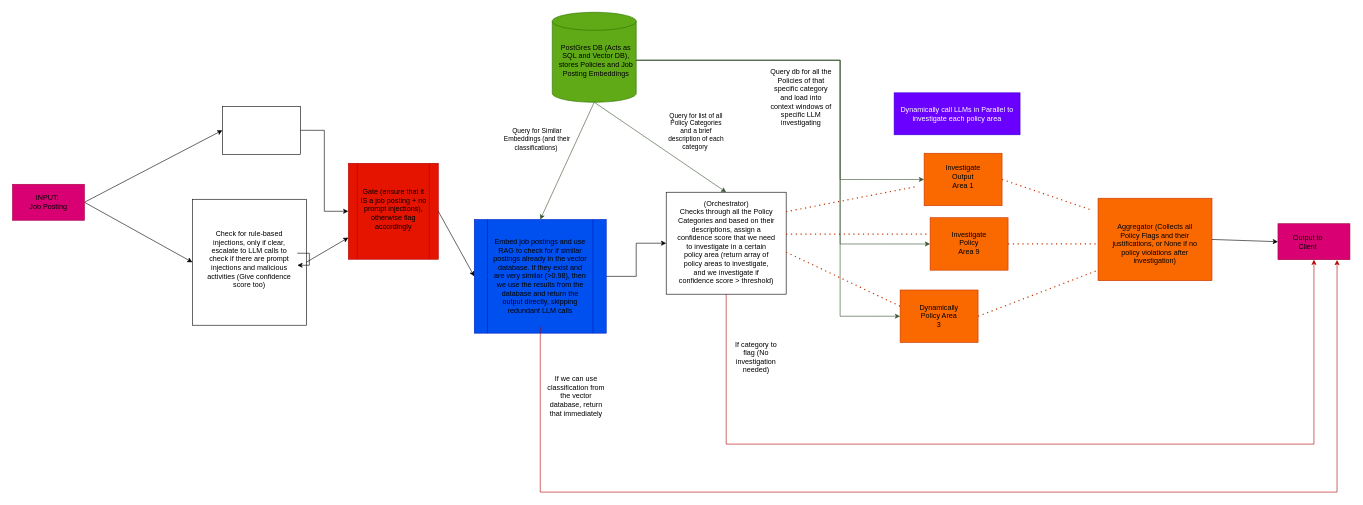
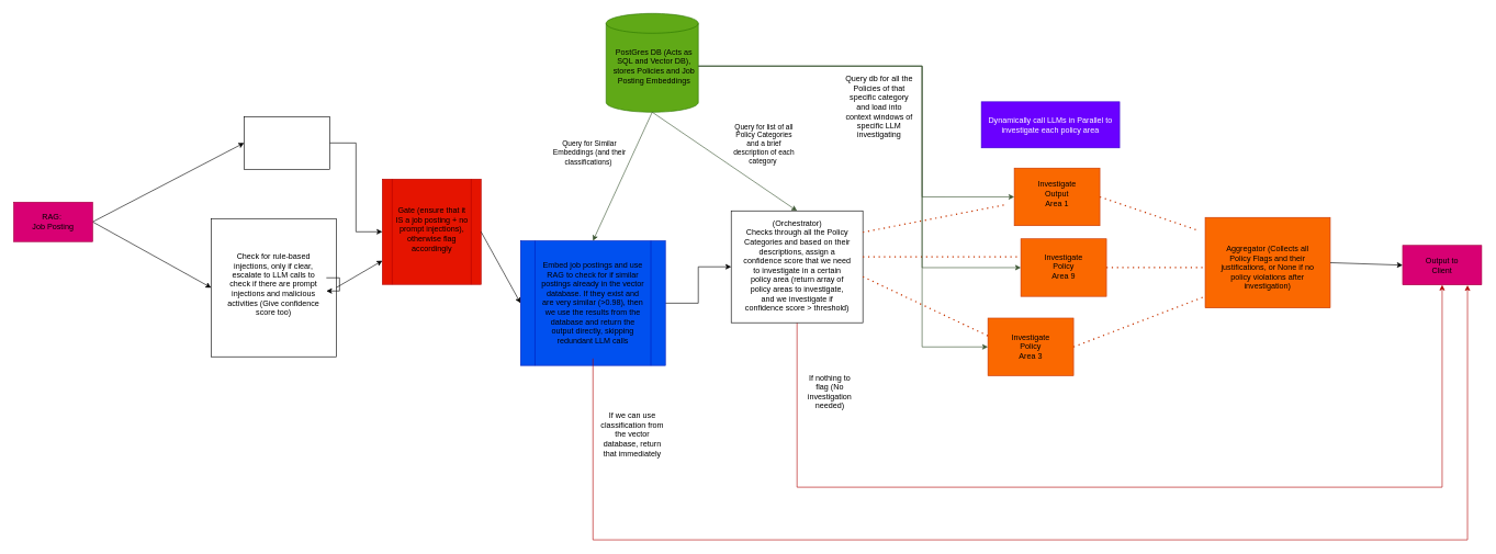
- <mxCell id="48" value="INPUT:&amp;nbsp;&lt;div&gt;Job Posting&lt;/div&gt;" style="text;html=1;align=center;verticalAlign=middle;whiteSpace=wrap;rounded=0;" vertex="1" parent="1"><mxGeometry x="35" y="316.75" width="90" height="40" as="geometry" /></mxCell>
+ <mxCell id="48" value="RAG:&amp;nbsp;&lt;div&gt;Job Posting&lt;/div&gt;" style="text;html=1;align=center;verticalAlign=middle;whiteSpace=wrap;rounded=0;" vertex="1" parent="1"><mxGeometry x="35" y="316.75" width="90" height="40" as="geometry" /></mxCell>
- <mxCell id="37" value="Output to Client" style="text;html=1;align=center;verticalAlign=middle;whiteSpace=wrap;rounded=0;" vertex="1" parent="1"><mxGeometry x="2150" y="387.5" width="60" height="30" as="geometry" /></mxCell>
+ <mxCell id="37" value="Output to Client" style="text;html=1;align=center;verticalAlign=middle;whiteSpace=wrap;rounded=0;" vertex="1" parent="1"><mxGeometry x="2160" y="387.5" width="60" height="30" as="geometry" /></mxCell>
- <mxCell id="33" value="Dynamically Policy Area 3" style="text;html=1;align=center;verticalAlign=middle;whiteSpace=wrap;rounded=0;" vertex="1" parent="1"><mxGeometry x="1535" y="511.75" width="60" height="30" as="geometry" /></mxCell>
+ <mxCell id="33" value="Investigate Policy Area 3" style="text;html=1;align=center;verticalAlign=middle;whiteSpace=wrap;rounded=0;" vertex="1" parent="1"><mxGeometry x="1535" y="511.75" width="60" height="30" as="geometry" /></mxCell>
- <mxCell id="38" value="If category to flag (No investigation needed)" style="text;html=1;align=center;verticalAlign=middle;whiteSpace=wrap;rounded=0;" vertex="1" parent="1"><mxGeometry x="1220" y="560" width="80" height="70" as="geometry" /></mxCell>
+ <mxCell id="38" value="If nothing to flag (No investigation needed)" style="text;html=1;align=center;verticalAlign=middle;whiteSpace=wrap;rounded=0;" vertex="1" parent="1"><mxGeometry x="1220" y="560" width="80" height="70" as="geometry" /></mxCell>
